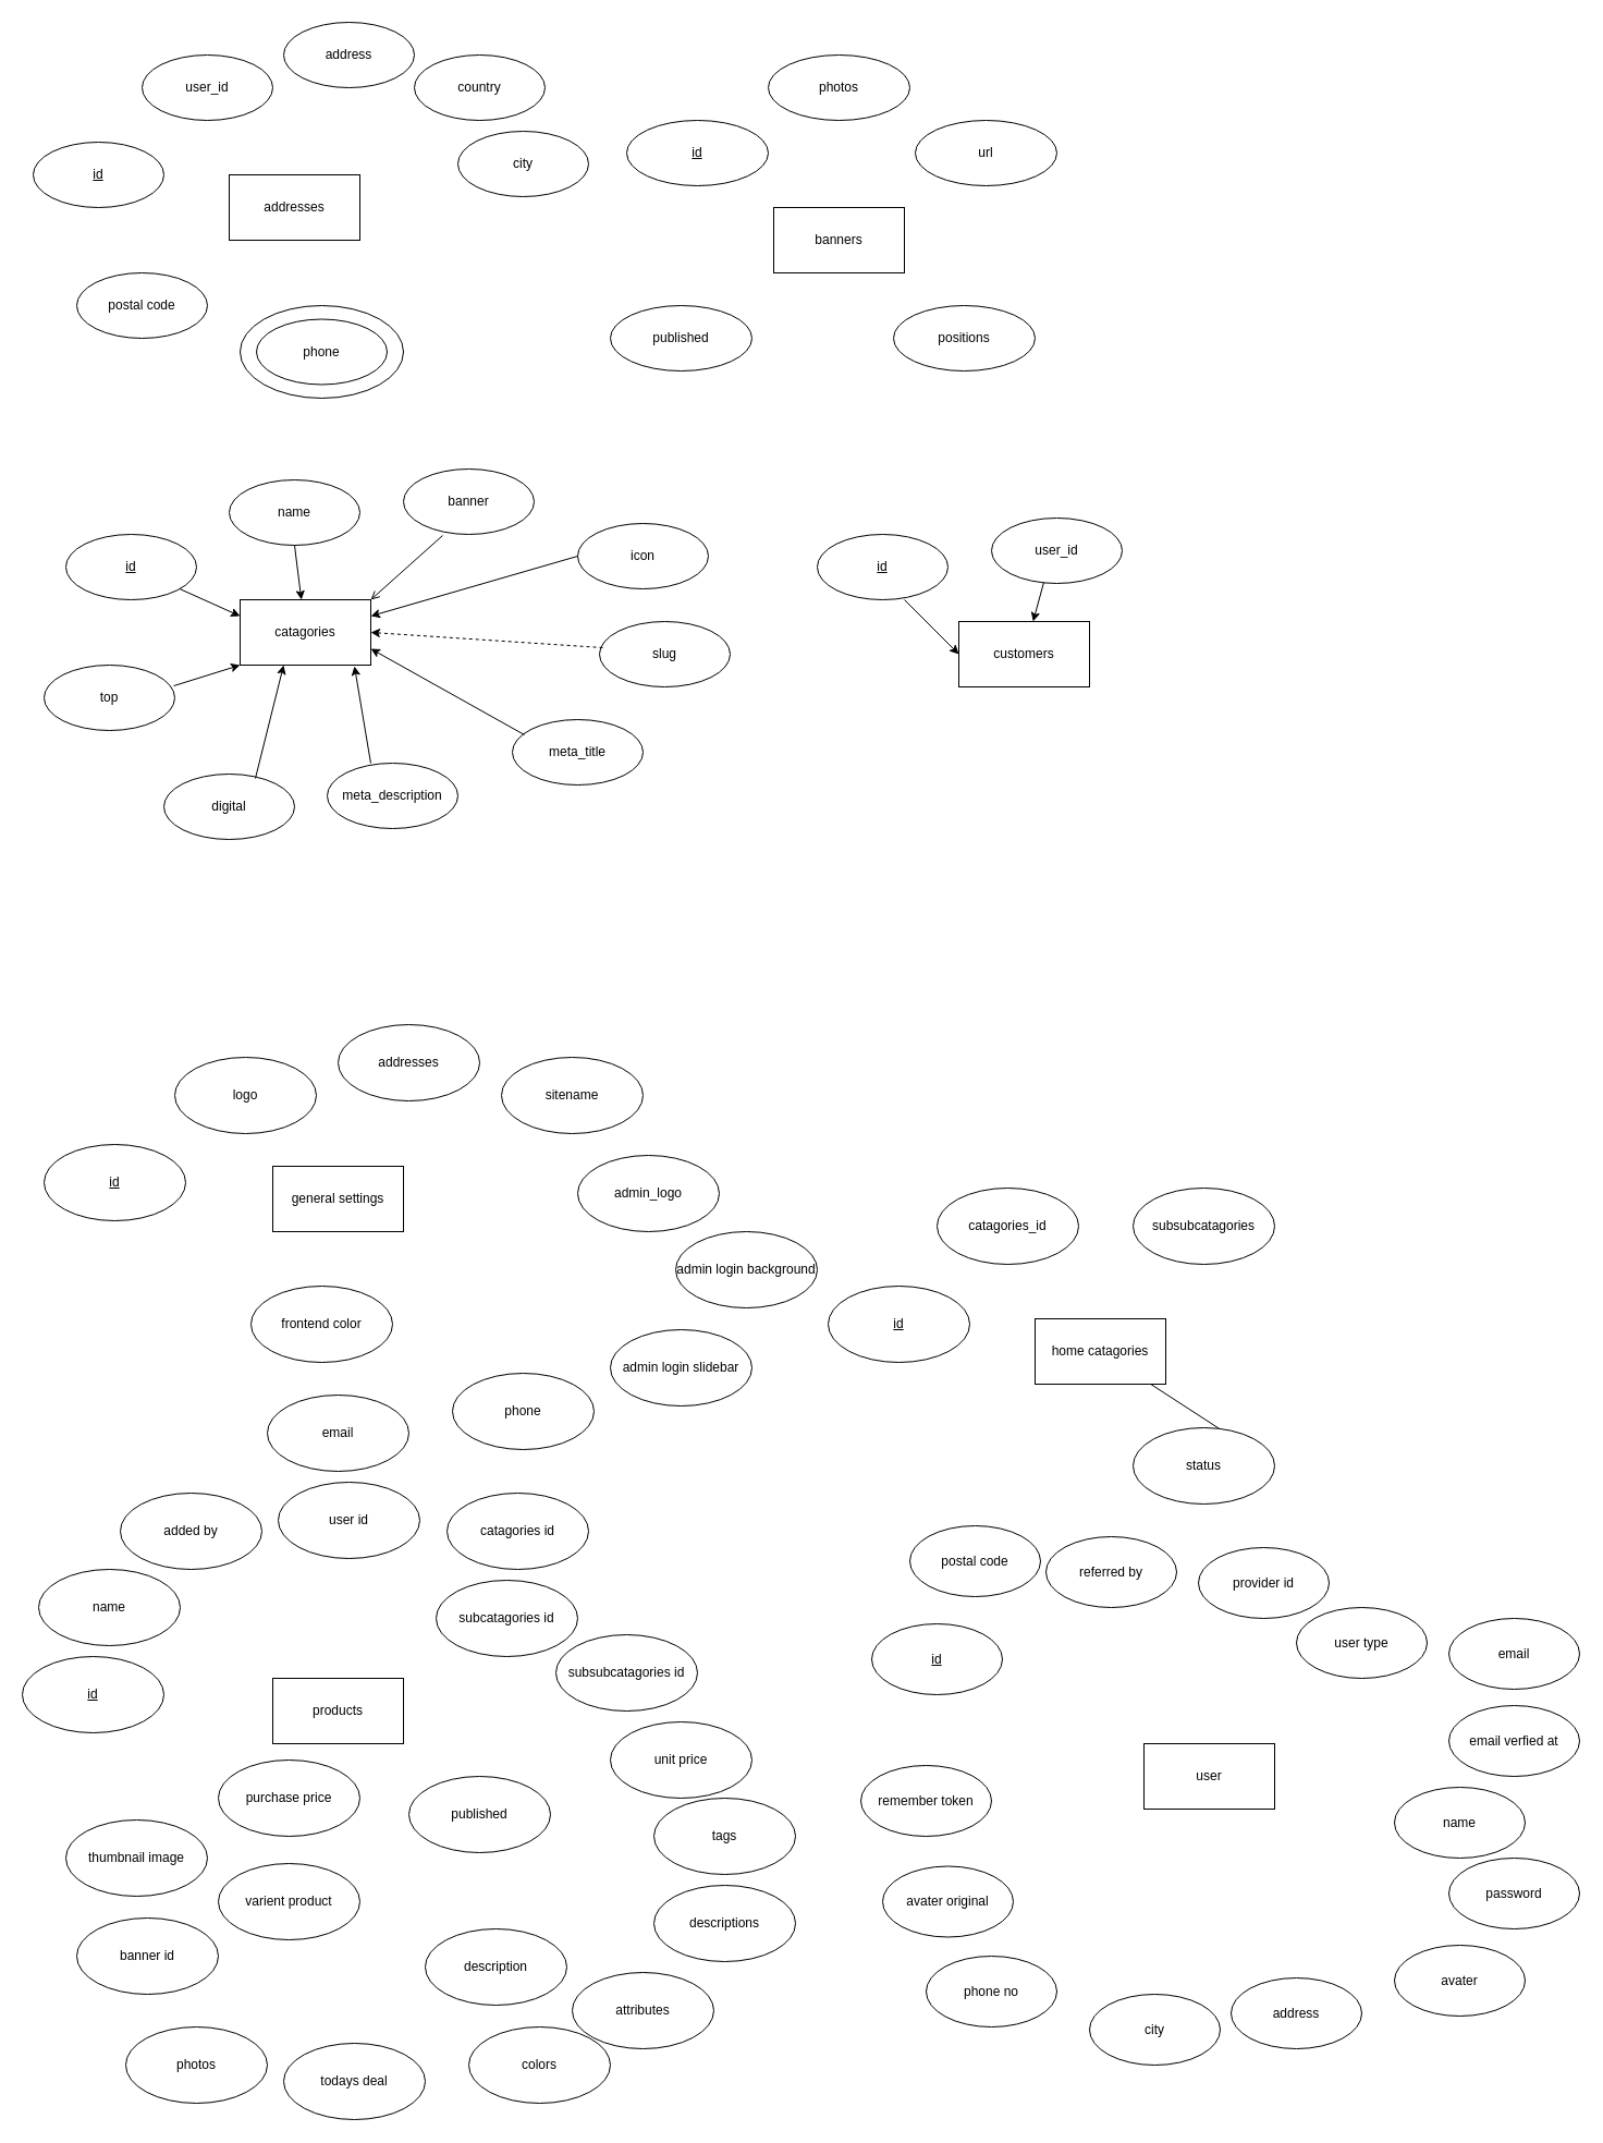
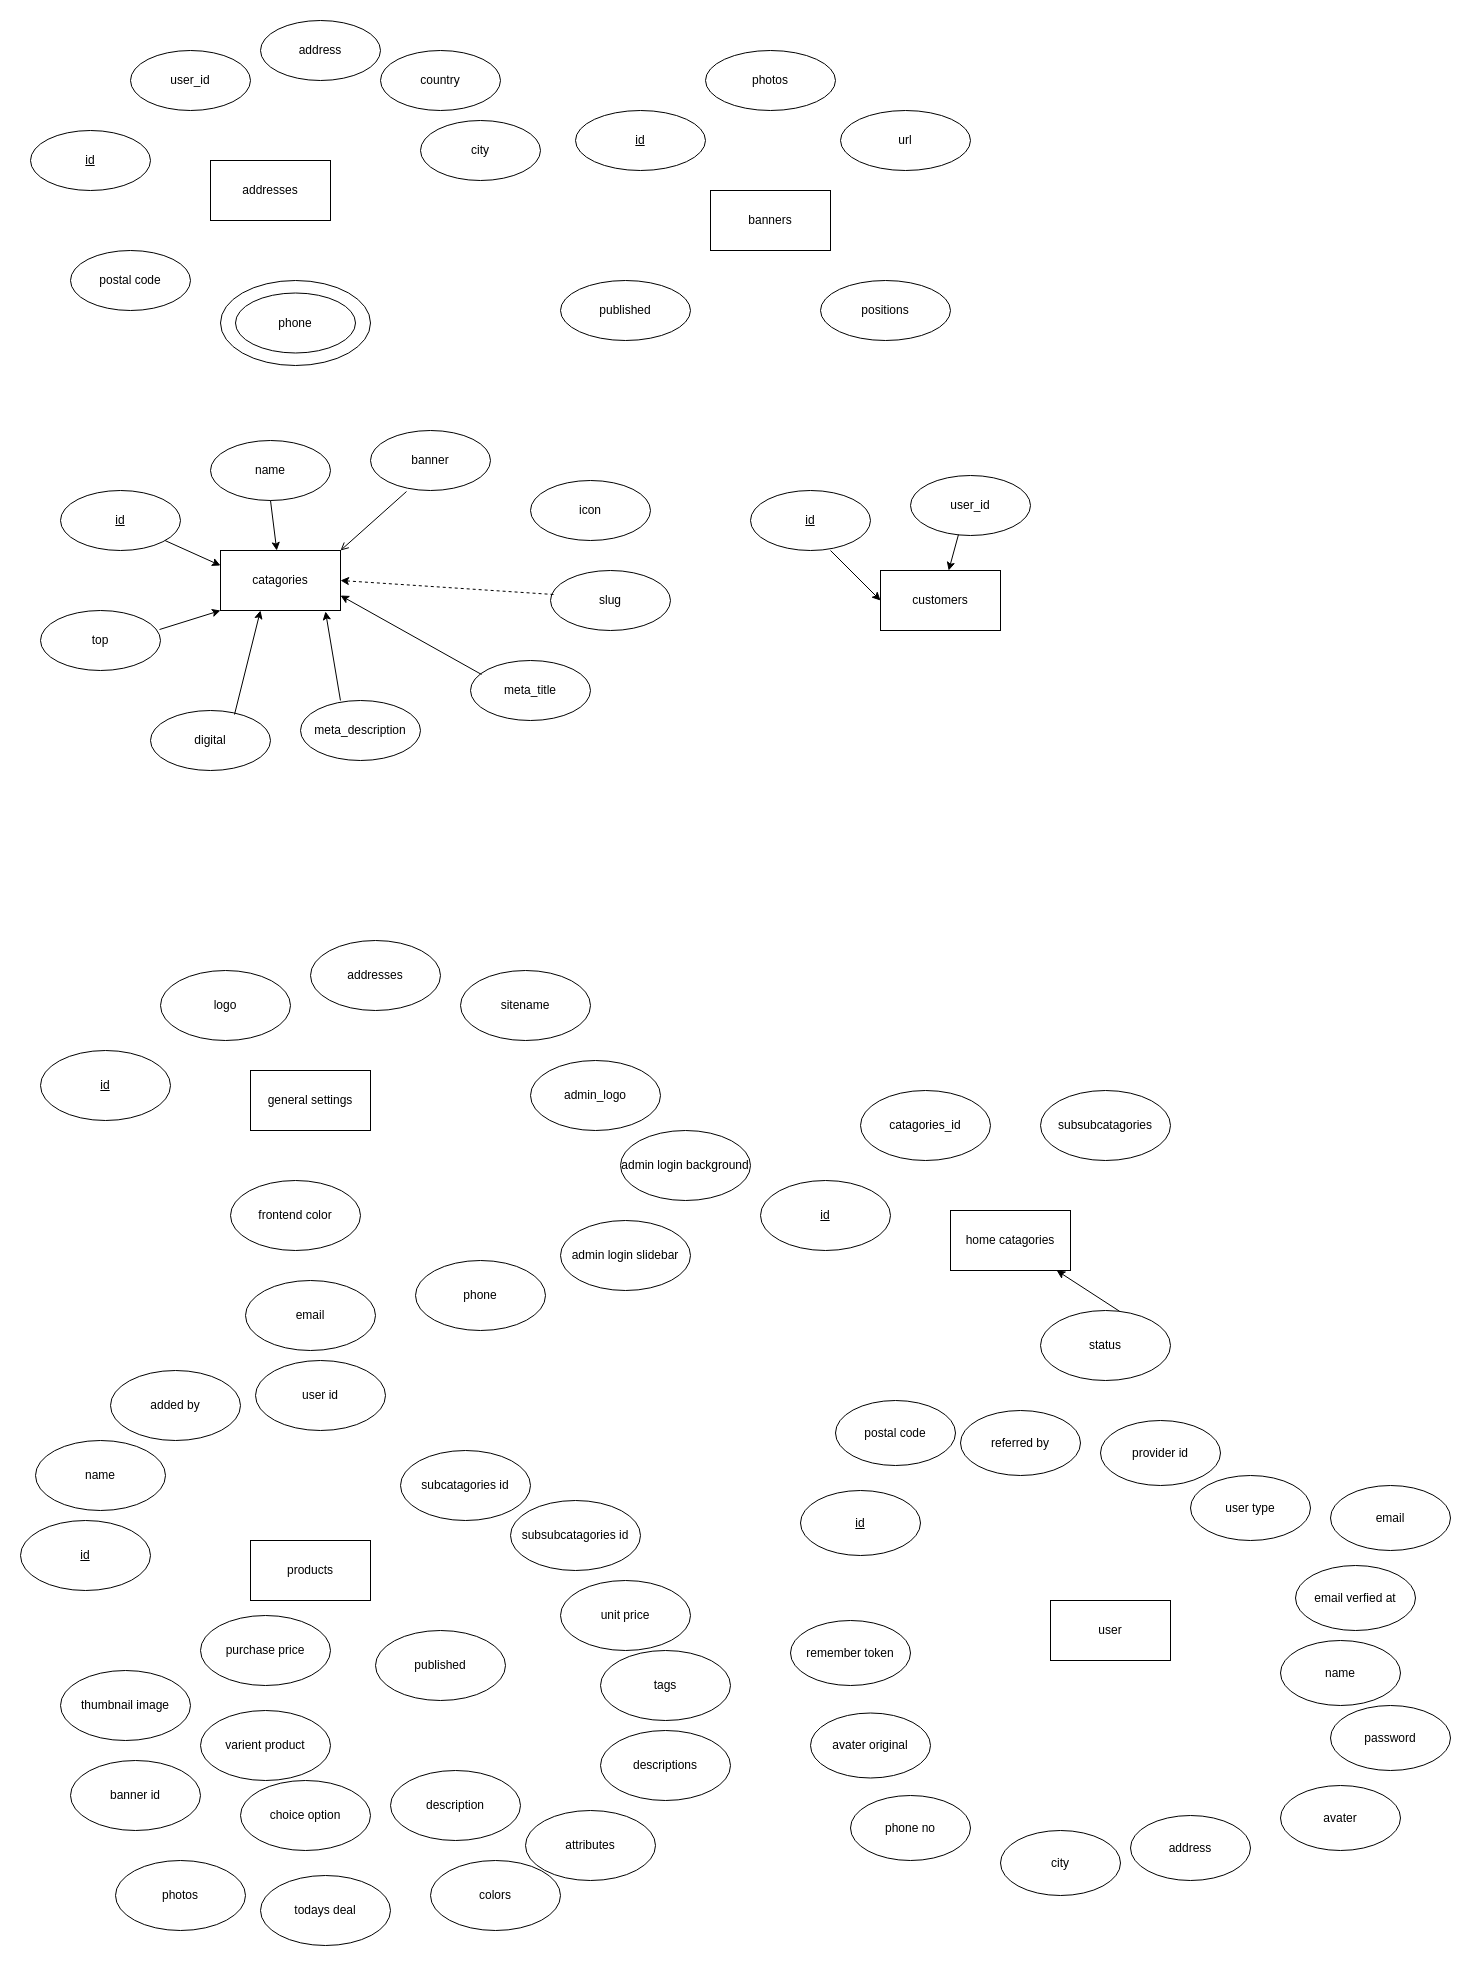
- <mxCell id="32" value="" style="endArrow=classic;html=1;exitX=0;exitY=0.5;exitDx=0;exitDy=0;entryX=1;entryY=0.25;entryDx=0;entryDy=0;" edge="1" parent="1" source="22" target="18"><mxGeometry width="50" height="50" relative="1" as="geometry"><mxPoint x="560" y="484.02" as="sourcePoint" /><mxPoint x="620.96" y="465" as="targetPoint" /></mxGeometry></mxCell>
- <mxCell id="96" value="" style="endArrow=none;html=1;exitX=0.608;exitY=0.011;exitDx=0;exitDy=0;exitPerimeter=0;" edge="1" parent="1" source="57" target="53"><mxGeometry width="50" height="50" relative="1" as="geometry"><mxPoint x="1120" y="1330" as="sourcePoint" /><mxPoint x="1170" y="1280" as="targetPoint" /></mxGeometry></mxCell>
+ <mxCell id="96" value="" style="endArrow=classic;html=1;exitX=0.608;exitY=0.011;exitDx=0;exitDy=0;exitPerimeter=0;" edge="1" parent="1" source="57" target="53"><mxGeometry width="50" height="50" relative="1" as="geometry"><mxPoint x="1120" y="1330" as="sourcePoint" /><mxPoint x="1170" y="1280" as="targetPoint" /></mxGeometry></mxCell>
- <mxCell id="63" value="catagories id" style="ellipse;whiteSpace=wrap;html=1;" vertex="1" parent="1"><mxGeometry x="410" y="1370" width="130" height="70" as="geometry" /></mxCell>
- <mxCell id="93" value="email verfied at" style="ellipse;whiteSpace=wrap;html=1;" vertex="1" parent="1"><mxGeometry x="1330" y="1565" width="120" height="65" as="geometry" /></mxCell>
+ <mxCell id="93" value="email verfied at" style="ellipse;whiteSpace=wrap;html=1;" vertex="1" parent="1"><mxGeometry x="1295" y="1565" width="120" height="65" as="geometry" /></mxCell>
+ <mxCell id="72" value="choice option" style="ellipse;whiteSpace=wrap;html=1;" vertex="1" parent="1"><mxGeometry x="240" y="1780" width="130" height="70" as="geometry" /></mxCell>
